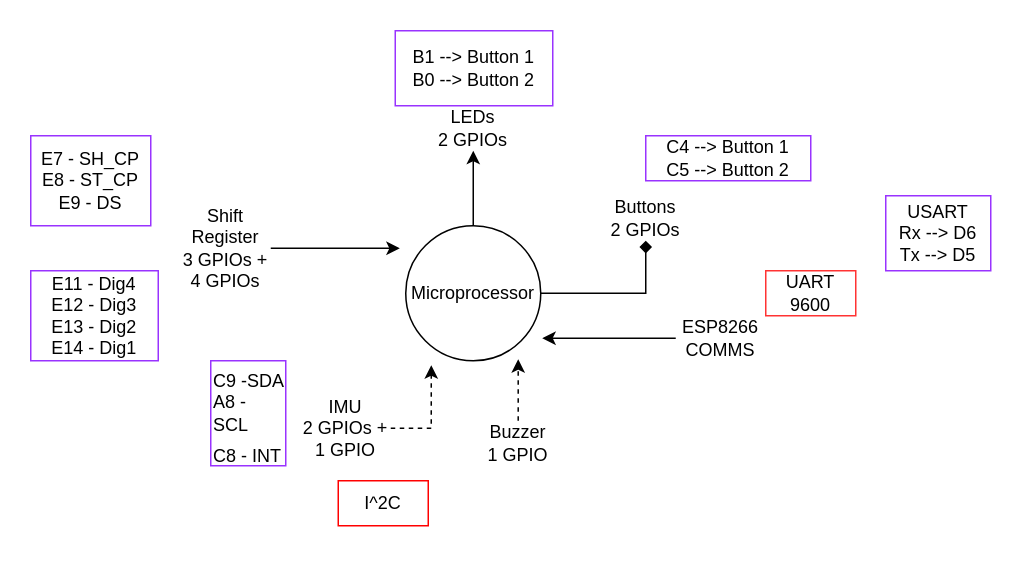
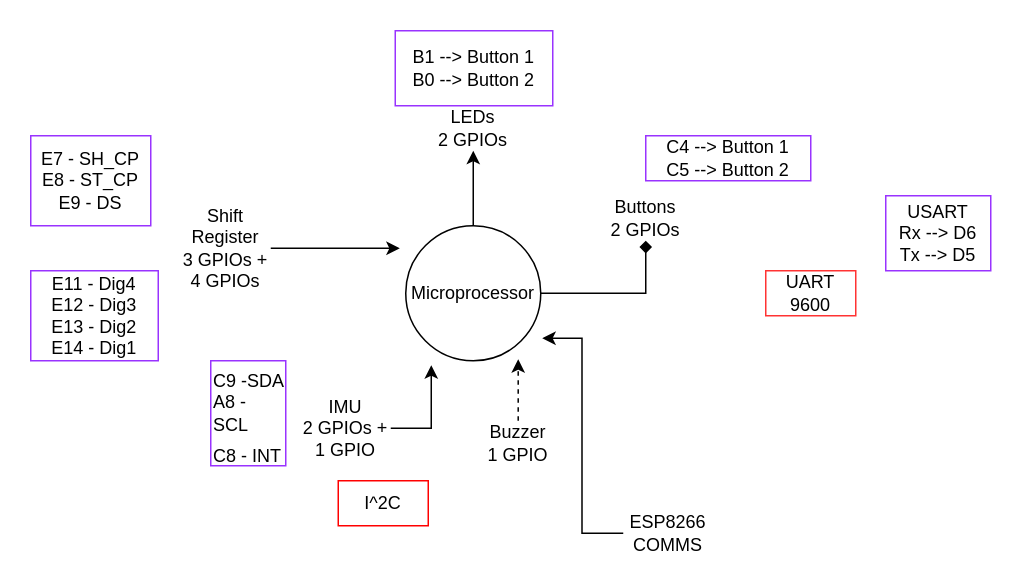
- <mxCell id="7" value="&lt;div&gt;ESP8266&lt;/div&gt;&lt;div&gt;COMMS&lt;br&gt;&lt;/div&gt;" style="text;html=1;strokeColor=none;fillColor=none;align=center;verticalAlign=middle;whiteSpace=wrap;rounded=0;" vertex="1" parent="1"><mxGeometry x="450" y="210" width="60" height="30" as="geometry" /></mxCell>
+ <mxCell id="7" value="&lt;div&gt;ESP8266&lt;/div&gt;&lt;div&gt;COMMS&lt;br&gt;&lt;/div&gt;" style="text;html=1;strokeColor=none;fillColor=none;align=center;verticalAlign=middle;whiteSpace=wrap;rounded=0;" vertex="1" parent="1"><mxGeometry x="415" y="340" width="60" height="30" as="geometry" /></mxCell>
- <mxCell id="13" style="edgeStyle=orthogonalEdgeStyle;rounded=0;orthogonalLoop=1;jettySize=auto;html=1;entryX=0.189;entryY=1.033;entryDx=0;entryDy=0;entryPerimeter=0;dashed=1;" edge="1" parent="1" source="14" target="4"><mxGeometry relative="1" as="geometry" /></mxCell>
+ <mxCell id="13" style="edgeStyle=orthogonalEdgeStyle;rounded=0;orthogonalLoop=1;jettySize=auto;html=1;entryX=0.189;entryY=1.033;entryDx=0;entryDy=0;entryPerimeter=0;" edge="1" parent="1" source="14" target="4"><mxGeometry relative="1" as="geometry" /></mxCell>
